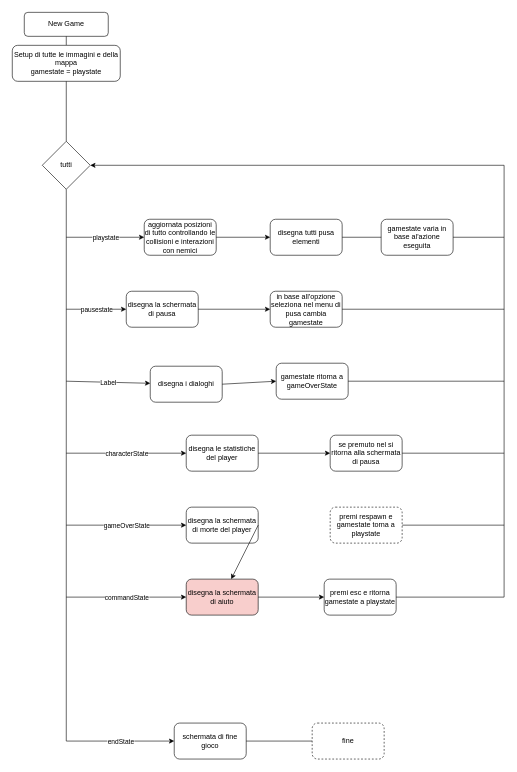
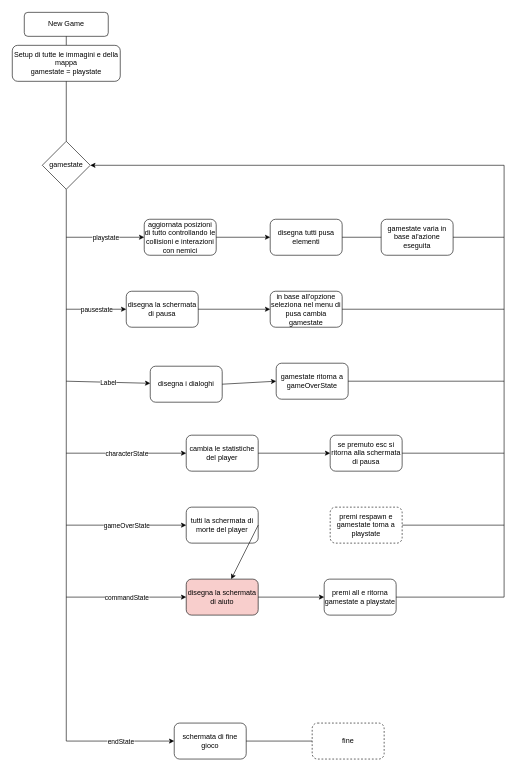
- <mxCell id="6" value="tutti" style="rhombus;whiteSpace=wrap;html=1;" parent="1" vertex="1"><mxGeometry x="70" y="235" width="80" height="80" as="geometry" /></mxCell>
+ <mxCell id="6" value="gamestate" style="rhombus;whiteSpace=wrap;html=1;" parent="1" vertex="1"><mxGeometry x="70" y="235" width="80" height="80" as="geometry" /></mxCell>
- <mxCell id="31" value="disegna le statistiche del player" style="rounded=1;whiteSpace=wrap;html=1;" parent="1" vertex="1"><mxGeometry x="310" y="725" width="120" height="60" as="geometry" /></mxCell>
+ <mxCell id="31" value="cambia le statistiche del player" style="rounded=1;whiteSpace=wrap;html=1;" parent="1" vertex="1"><mxGeometry x="310" y="725" width="120" height="60" as="geometry" /></mxCell>
- <mxCell id="33" value="se premuto nel si ritorna alla schermata di pausa" style="rounded=1;whiteSpace=wrap;html=1;" parent="1" vertex="1"><mxGeometry x="550" y="725" width="120" height="60" as="geometry" /></mxCell>
+ <mxCell id="33" value="se premuto esc si ritorna alla schermata di pausa" style="rounded=1;whiteSpace=wrap;html=1;" parent="1" vertex="1"><mxGeometry x="550" y="725" width="120" height="60" as="geometry" /></mxCell>
- <mxCell id="37" value="disegna la schermata di morte del player" style="rounded=1;whiteSpace=wrap;html=1;" parent="1" vertex="1"><mxGeometry x="310" y="845" width="120" height="60" as="geometry" /></mxCell>
+ <mxCell id="37" value="tutti la schermata di morte del player" style="rounded=1;whiteSpace=wrap;html=1;" parent="1" vertex="1"><mxGeometry x="310" y="845" width="120" height="60" as="geometry" /></mxCell>
- <mxCell id="45" value="premi esc e ritorna gamestate a playstate" style="rounded=1;whiteSpace=wrap;html=1;" parent="1" vertex="1"><mxGeometry x="540" y="965" width="120" height="60" as="geometry" /></mxCell>
+ <mxCell id="45" value="premi all e ritorna gamestate a playstate" style="rounded=1;whiteSpace=wrap;html=1;" parent="1" vertex="1"><mxGeometry x="540" y="965" width="120" height="60" as="geometry" /></mxCell>
